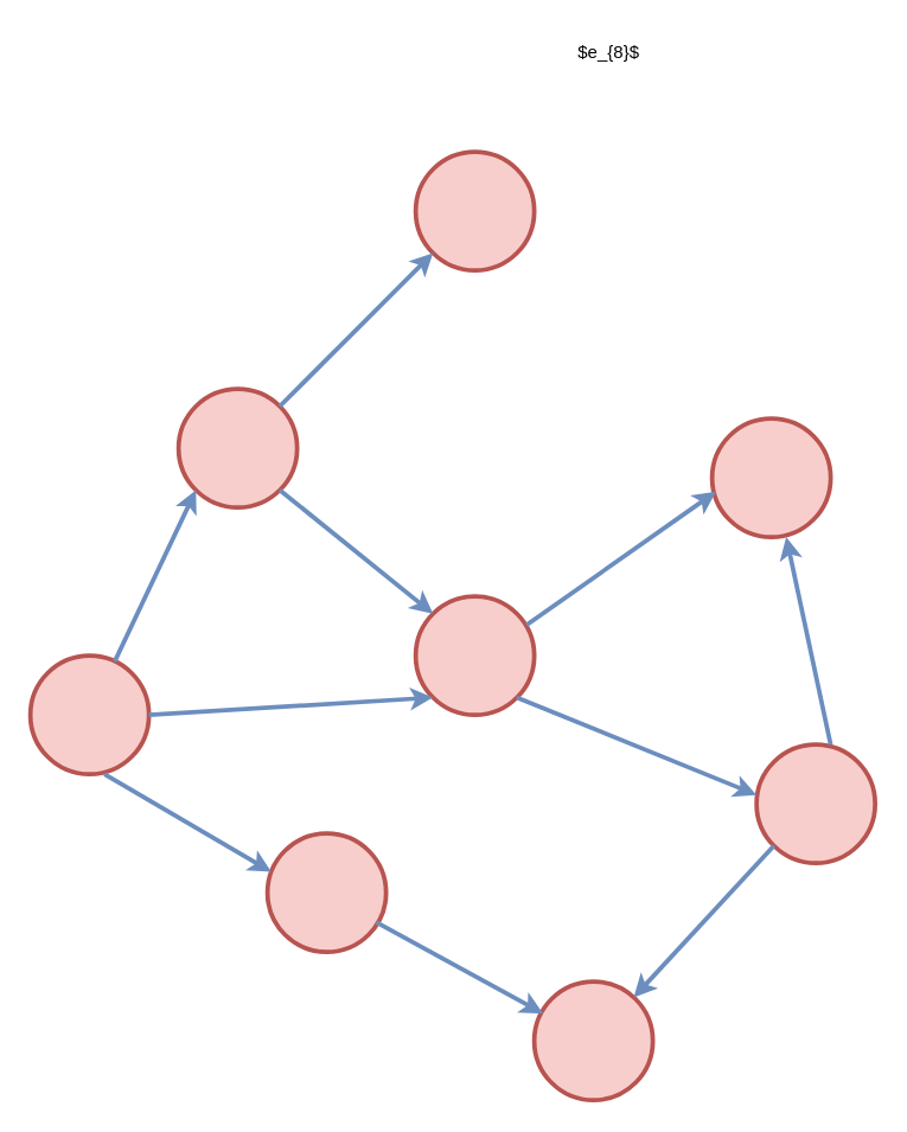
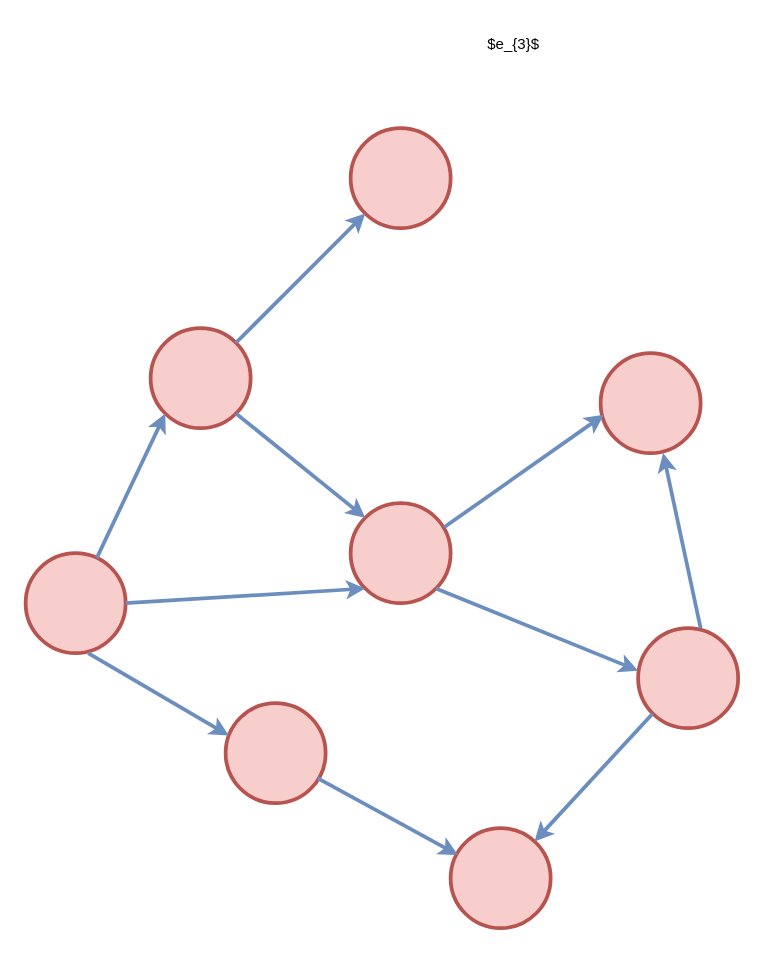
- <mxCell id="20" value="$e_{8}$" style="text;html=1;align=center;verticalAlign=middle;resizable=0;points=[];autosize=1;strokeColor=none;fillColor=none;" vertex="1" parent="1"><mxGeometry x="380" y="20" width="60" height="30" as="geometry" /></mxCell>
+ <mxCell id="20" value="$e_{3}$" style="text;html=1;align=center;verticalAlign=middle;resizable=0;points=[];autosize=1;strokeColor=none;fillColor=none;" vertex="1" parent="1"><mxGeometry x="380" y="20" width="60" height="30" as="geometry" /></mxCell>
